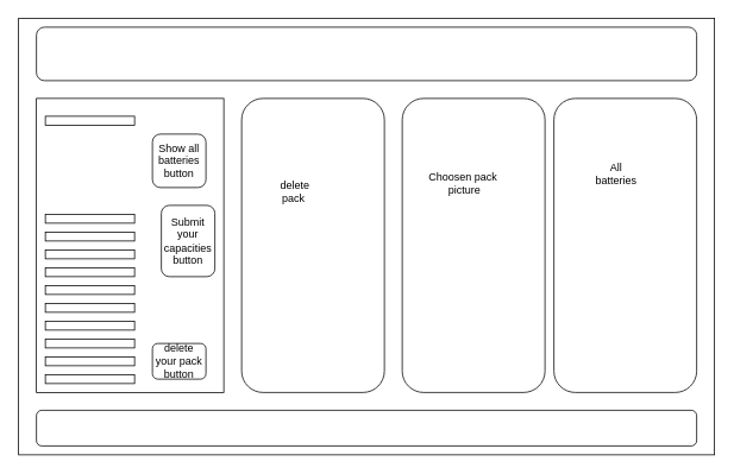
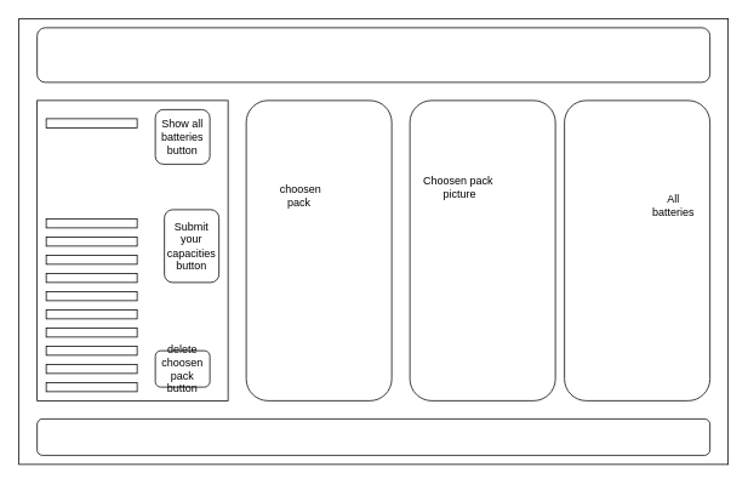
- <mxCell id="25" value="Show all batteries button" style="rounded=1;whiteSpace=wrap;html=1;" vertex="1" parent="1"><mxGeometry x="170" y="150" width="60" height="60" as="geometry" /></mxCell>
+ <mxCell id="25" value="Show all batteries button" style="rounded=1;whiteSpace=wrap;html=1;" vertex="1" parent="1"><mxGeometry x="170" y="120" width="60" height="60" as="geometry" /></mxCell>
- <mxCell id="11" value="All batteries" style="text;html=1;strokeColor=none;fillColor=none;align=center;verticalAlign=middle;whiteSpace=wrap;rounded=0;" vertex="1" parent="1"><mxGeometry x="660" y="150" width="60" height="90" as="geometry" /></mxCell>
+ <mxCell id="11" value="All batteries" style="text;html=1;strokeColor=none;fillColor=none;align=center;verticalAlign=middle;whiteSpace=wrap;rounded=0;" vertex="1" parent="1"><mxGeometry x="710" y="180" width="60" height="90" as="geometry" /></mxCell>
- <mxCell id="9" value="Choosen pack&amp;nbsp;&lt;br&gt;picture" style="text;html=1;strokeColor=none;fillColor=none;align=center;verticalAlign=middle;whiteSpace=wrap;rounded=0;" vertex="1" parent="1"><mxGeometry x="470" y="130" width="100" height="150" as="geometry" /></mxCell>
+ <mxCell id="9" value="Choosen pack&amp;nbsp;&lt;br&gt;picture" style="text;html=1;strokeColor=none;fillColor=none;align=center;verticalAlign=middle;whiteSpace=wrap;rounded=0;" vertex="1" parent="1"><mxGeometry x="455" y="130" width="100" height="150" as="geometry" /></mxCell>
- <mxCell id="10" value="delete pack&amp;nbsp;" style="text;html=1;strokeColor=none;fillColor=none;align=center;verticalAlign=middle;whiteSpace=wrap;rounded=0;" vertex="1" parent="1"><mxGeometry x="300" y="170" width="60" height="90" as="geometry" /></mxCell>
+ <mxCell id="10" value="choosen pack&amp;nbsp;" style="text;html=1;strokeColor=none;fillColor=none;align=center;verticalAlign=middle;whiteSpace=wrap;rounded=0;" vertex="1" parent="1"><mxGeometry x="300" y="170" width="60" height="90" as="geometry" /></mxCell>
- <mxCell id="24" value="delete your pack button" style="rounded=1;whiteSpace=wrap;html=1;" vertex="1" parent="1"><mxGeometry x="170" y="385" width="60" height="40" as="geometry" /></mxCell>
+ <mxCell id="24" value="delete choosen pack button" style="rounded=1;whiteSpace=wrap;html=1;" vertex="1" parent="1"><mxGeometry x="170" y="385" width="60" height="40" as="geometry" /></mxCell>
